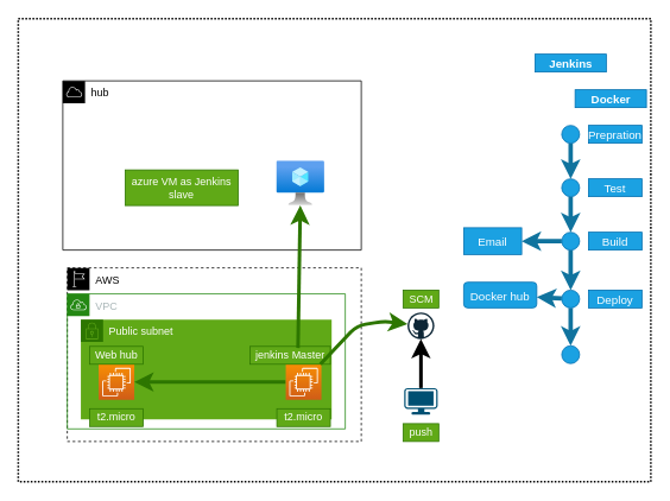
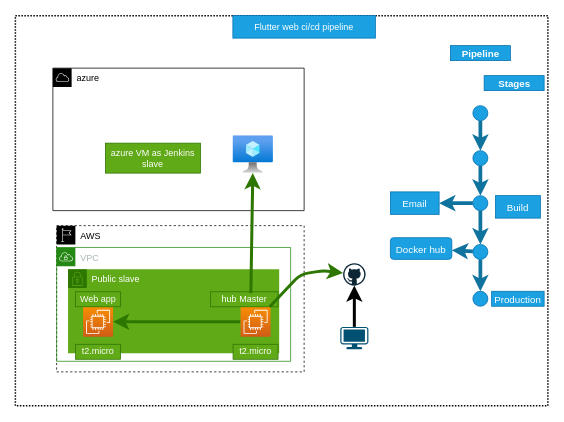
+ <mxCell id="20" value="Flutter web ci/cd pipeline" style="text;html=1;strokeColor=#006EAF;fillColor=#1ba1e2;align=center;verticalAlign=middle;whiteSpace=wrap;rounded=0;fontColor=#ffffff;" parent="1" vertex="1"><mxGeometry x="310" y="20" width="190" height="30" as="geometry" /></mxCell>
- <mxCell id="25" value="&lt;font style=&quot;font-size: 13px&quot;&gt;Jenkins&lt;/font&gt;" style="text;strokeColor=#006EAF;fillColor=#1ba1e2;html=1;fontSize=16;fontStyle=1;verticalAlign=middle;align=center;fontColor=#ffffff;" vertex="1" parent="1"><mxGeometry x="600" y="60" width="80" height="20" as="geometry" /></mxCell>
+ <mxCell id="25" value="&lt;font style=&quot;font-size: 13px&quot;&gt;Pipeline&lt;/font&gt;" style="text;strokeColor=#006EAF;fillColor=#1ba1e2;html=1;fontSize=16;fontStyle=1;verticalAlign=middle;align=center;fontColor=#ffffff;" vertex="1" parent="1"><mxGeometry x="600" y="60" width="80" height="20" as="geometry" /></mxCell>
- <mxCell id="21" value="hub&amp;nbsp;" style="points=[[0,0],[0.25,0],[0.5,0],[0.75,0],[1,0],[1,0.25],[1,0.5],[1,0.75],[1,1],[0.75,1],[0.5,1],[0.25,1],[0,1],[0,0.75],[0,0.5],[0,0.25]];outlineConnect=0;html=1;whiteSpace=wrap;fontSize=12;fontStyle=0;container=1;pointerEvents=0;collapsible=0;recursiveResize=0;shape=mxgraph.aws4.group;grIcon=mxgraph.aws4.group_aws_cloud;verticalAlign=top;align=left;spacingLeft=30;dashed=0;" vertex="1" parent="1"><mxGeometry x="70" y="90" width="335" height="190" as="geometry" /></mxCell>
+ <mxCell id="21" value="azure&amp;nbsp;" style="points=[[0,0],[0.25,0],[0.5,0],[0.75,0],[1,0],[1,0.25],[1,0.5],[1,0.75],[1,1],[0.75,1],[0.5,1],[0.25,1],[0,1],[0,0.75],[0,0.5],[0,0.25]];outlineConnect=0;html=1;whiteSpace=wrap;fontSize=12;fontStyle=0;container=1;pointerEvents=0;collapsible=0;recursiveResize=0;shape=mxgraph.aws4.group;grIcon=mxgraph.aws4.group_aws_cloud;verticalAlign=top;align=left;spacingLeft=30;dashed=0;" vertex="1" parent="1"><mxGeometry x="70" y="90" width="335" height="190" as="geometry" /></mxCell>
- <mxCell id="44" value="&lt;font style=&quot;font-size: 13px&quot;&gt;Docker&lt;/font&gt;" style="text;strokeColor=#006EAF;fillColor=#1ba1e2;html=1;fontSize=16;fontStyle=1;verticalAlign=middle;align=center;fontColor=#ffffff;" vertex="1" parent="1"><mxGeometry x="645" y="100" width="80" height="20" as="geometry" /></mxCell>
+ <mxCell id="44" value="&lt;font style=&quot;font-size: 13px&quot;&gt;Stages&lt;/font&gt;" style="text;strokeColor=#006EAF;fillColor=#1ba1e2;html=1;fontSize=16;fontStyle=1;verticalAlign=middle;align=center;fontColor=#ffffff;" vertex="1" parent="1"><mxGeometry x="645" y="100" width="80" height="20" as="geometry" /></mxCell>
- <mxCell id="33" value="&lt;font style=&quot;font-size: 13px&quot;&gt;Prepration&lt;/font&gt;" style="text;html=1;strokeColor=#006EAF;fillColor=#1ba1e2;align=center;verticalAlign=middle;whiteSpace=wrap;rounded=0;fontSize=16;fontColor=#ffffff;" vertex="1" parent="1"><mxGeometry x="660" y="140" width="60" height="20" as="geometry" /></mxCell>
- <mxCell id="34" value="&lt;span style=&quot;font-size: 13px&quot;&gt;Test&lt;/span&gt;" style="text;html=1;strokeColor=#006EAF;fillColor=#1ba1e2;align=center;verticalAlign=middle;whiteSpace=wrap;rounded=0;fontSize=16;fontColor=#ffffff;" vertex="1" parent="1"><mxGeometry x="660" y="200" width="60" height="20" as="geometry" /></mxCell>
- <mxCell id="35" value="&lt;font style=&quot;font-size: 13px&quot;&gt;Build&lt;/font&gt;" style="text;html=1;strokeColor=#006EAF;fillColor=#1ba1e2;align=center;verticalAlign=middle;whiteSpace=wrap;rounded=0;fontSize=16;fontColor=#ffffff;" vertex="1" parent="1"><mxGeometry x="660" y="260" width="60" height="20" as="geometry" /></mxCell>
+ <mxCell id="35" value="&lt;font style=&quot;font-size: 13px&quot;&gt;Build&lt;/font&gt;" style="text;html=1;strokeColor=#006EAF;fillColor=#1ba1e2;align=center;verticalAlign=middle;whiteSpace=wrap;rounded=0;fontSize=16;fontColor=#ffffff;" vertex="1" parent="1"><mxGeometry x="660" y="260" width="60" height="30" as="geometry" /></mxCell>
- <mxCell id="18" value="SCM" style="text;html=1;align=center;verticalAlign=middle;resizable=0;points=[];autosize=1;strokeColor=#2D7600;fillColor=#60a917;fontColor=#ffffff;" parent="13" vertex="1"><mxGeometry x="20" width="40" height="20" as="geometry" /></mxCell>
- <mxCell id="39" value="&lt;font style=&quot;font-size: 13px&quot;&gt;Deploy&lt;/font&gt;" style="text;html=1;strokeColor=#006EAF;fillColor=#1ba1e2;align=center;verticalAlign=middle;whiteSpace=wrap;rounded=0;fontSize=16;fontColor=#ffffff;" vertex="1" parent="1"><mxGeometry x="660" y="325" width="60" height="20" as="geometry" /></mxCell>
- <mxCell id="5" value="Public subnet" style="points=[[0,0],[0.25,0],[0.5,0],[0.75,0],[1,0],[1,0.25],[1,0.5],[1,0.75],[1,1],[0.75,1],[0.5,1],[0.25,1],[0,1],[0,0.75],[0,0.5],[0,0.25]];outlineConnect=0;html=1;whiteSpace=wrap;fontSize=12;fontStyle=0;container=1;pointerEvents=0;collapsible=0;recursiveResize=0;shape=mxgraph.aws4.group;grIcon=mxgraph.aws4.group_security_group;grStroke=0;verticalAlign=top;align=left;spacingLeft=30;dashed=0;strokeWidth=9;fillColor=#60a917;strokeColor=#2D7600;fontColor=#ffffff;" parent="4" vertex="1"><mxGeometry x="15.25" y="29.11" width="281.5" height="111.78" as="geometry" /></mxCell>
+ <mxCell id="5" value="Public slave" style="points=[[0,0],[0.25,0],[0.5,0],[0.75,0],[1,0],[1,0.25],[1,0.5],[1,0.75],[1,1],[0.75,1],[0.5,1],[0.25,1],[0,1],[0,0.75],[0,0.5],[0,0.25]];outlineConnect=0;html=1;whiteSpace=wrap;fontSize=12;fontStyle=0;container=1;pointerEvents=0;collapsible=0;recursiveResize=0;shape=mxgraph.aws4.group;grIcon=mxgraph.aws4.group_security_group;grStroke=0;verticalAlign=top;align=left;spacingLeft=30;dashed=0;strokeWidth=9;fillColor=#60a917;strokeColor=#2D7600;fontColor=#ffffff;" parent="4" vertex="1"><mxGeometry x="15.25" y="29.11" width="281.5" height="111.78" as="geometry" /></mxCell>
- <mxCell id="10" value="Web hub" style="text;html=1;align=center;verticalAlign=middle;resizable=0;points=[];autosize=1;strokeColor=#2D7600;fillColor=#60a917;fontColor=#ffffff;" parent="5" vertex="1"><mxGeometry x="10" y="30" width="60" height="20" as="geometry" /></mxCell>
+ <mxCell id="10" value="Web app" style="text;html=1;align=center;verticalAlign=middle;resizable=0;points=[];autosize=1;strokeColor=#2D7600;fillColor=#60a917;fontColor=#ffffff;" parent="5" vertex="1"><mxGeometry x="10" y="30" width="60" height="20" as="geometry" /></mxCell>
- <mxCell id="9" value="jenkins Master" style="text;html=1;align=center;verticalAlign=middle;resizable=0;points=[];autosize=1;strokeColor=#2D7600;fillColor=#60a917;fontColor=#ffffff;" parent="5" vertex="1"><mxGeometry x="190" y="30" width="90" height="20" as="geometry" /></mxCell>
+ <mxCell id="9" value="hub Master" style="text;html=1;align=center;verticalAlign=middle;resizable=0;points=[];autosize=1;strokeColor=#2D7600;fillColor=#60a917;fontColor=#ffffff;" parent="5" vertex="1"><mxGeometry x="190" y="30" width="90" height="20" as="geometry" /></mxCell>
+ <mxCell id="43" value="&lt;font style=&quot;font-size: 13px&quot;&gt;Production&lt;/font&gt;" style="text;html=1;strokeColor=#006EAF;fillColor=#1ba1e2;align=center;verticalAlign=middle;whiteSpace=wrap;rounded=0;fontSize=16;fontColor=#ffffff;" vertex="1" parent="1"><mxGeometry x="655" y="387.5" width="70" height="20" as="geometry" /></mxCell>
- <mxCell id="17" value="push" style="text;html=1;align=center;verticalAlign=middle;resizable=0;points=[];autosize=1;strokeColor=#2D7600;fillColor=#60a917;fontColor=#ffffff;" parent="13" vertex="1"><mxGeometry x="20" y="150" width="40" height="20" as="geometry" /></mxCell>
